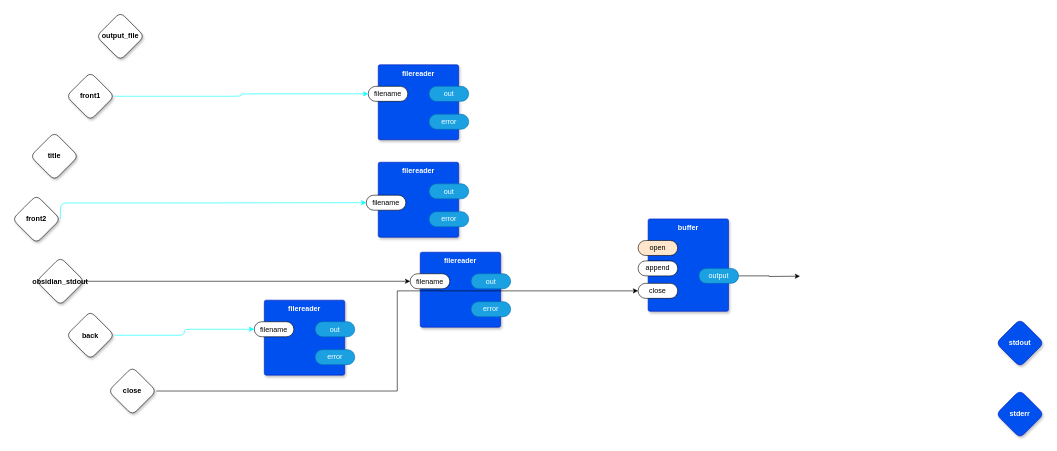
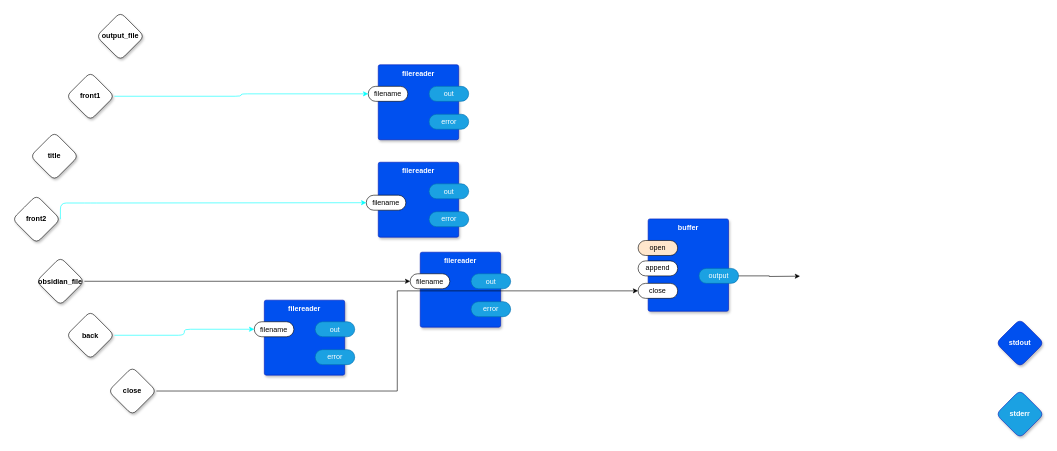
- <mxCell id="27" value="obsidian_stdout" style="rhombus;whiteSpace=wrap;html=1;rounded=1;fontStyle=1;glass=0;sketch=0;fontSize=12;points=[[0,0.5,0,0,0],[0.5,0,0,0,0],[0.5,1,0,0,0],[1,0.5,0,0,0]];shadow=1;" vertex="1" parent="1"><mxGeometry x="60" y="428.5" width="80" height="80" as="geometry" /></mxCell>
+ <mxCell id="27" value="obsidian_file" style="rhombus;whiteSpace=wrap;html=1;rounded=1;fontStyle=1;glass=0;sketch=0;fontSize=12;points=[[0,0.5,0,0,0],[0.5,0,0,0,0],[0.5,1,0,0,0],[1,0.5,0,0,0]];shadow=1;" vertex="1" parent="1"><mxGeometry x="60" y="428.5" width="80" height="80" as="geometry" /></mxCell>
- <mxCell id="20" value="stderr" style="rhombus;whiteSpace=wrap;html=1;rounded=1;fillColor=#0050ef;fontColor=#ffffff;strokeColor=#001DBC;fontStyle=1;glass=0;sketch=0;fontSize=12;points=[[0,0.5,0,0,0],[0.5,0,0,0,0],[0.5,1,0,0,0],[1,0.5,0,0,0]];shadow=1;" vertex="1" parent="1"><mxGeometry x="1660" y="650" width="80" height="80" as="geometry" /></mxCell>
+ <mxCell id="20" value="stderr" style="rhombus;whiteSpace=wrap;html=1;rounded=1;fillColor=#1ba1e2;fontColor=#ffffff;strokeColor=#001DBC;fontStyle=1;glass=0;sketch=0;fontSize=12;points=[[0,0.5,0,0,0],[0.5,0,0,0,0],[0.5,1,0,0,0],[1,0.5,0,0,0]];shadow=1;" vertex="1" parent="1"><mxGeometry x="1660" y="650" width="80" height="80" as="geometry" /></mxCell>
